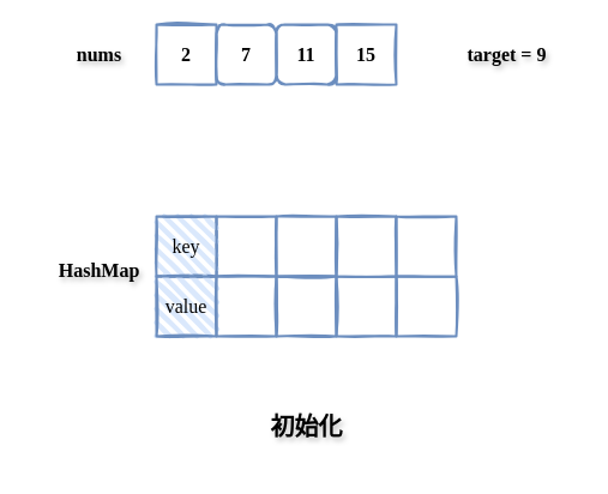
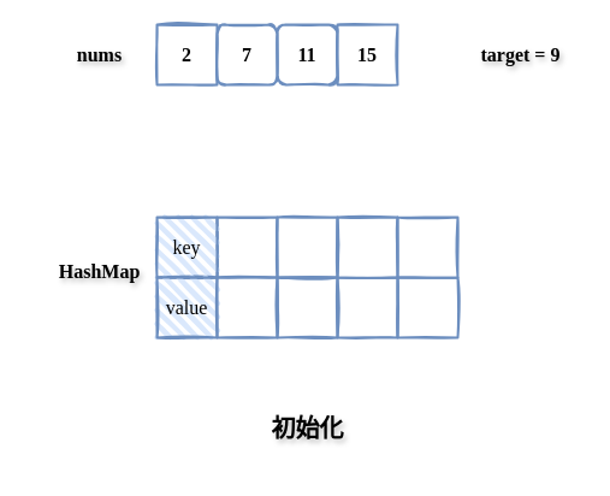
- <mxCell id="6" value="&lt;font style=&quot;font-size: 16px;&quot;&gt;&lt;b&gt;target = 9&lt;/b&gt;&lt;/font&gt;" style="text;html=1;align=center;verticalAlign=middle;whiteSpace=wrap;rounded=0;fontSize=16;textShadow=1;aspect=fixed;fontFamily=HarmonyOS Sans;" vertex="1" parent="1"><mxGeometry x="360" y="20" width="125" height="50" as="geometry" /></mxCell>
+ <mxCell id="6" value="&lt;font style=&quot;font-size: 16px;&quot;&gt;&lt;b&gt;target = 9&lt;/b&gt;&lt;/font&gt;" style="text;html=1;align=center;verticalAlign=middle;whiteSpace=wrap;rounded=0;fontSize=16;textShadow=1;aspect=fixed;fontFamily=HarmonyOS Sans;" vertex="1" parent="1"><mxGeometry x="370" y="20" width="125" height="50" as="geometry" /></mxCell>
